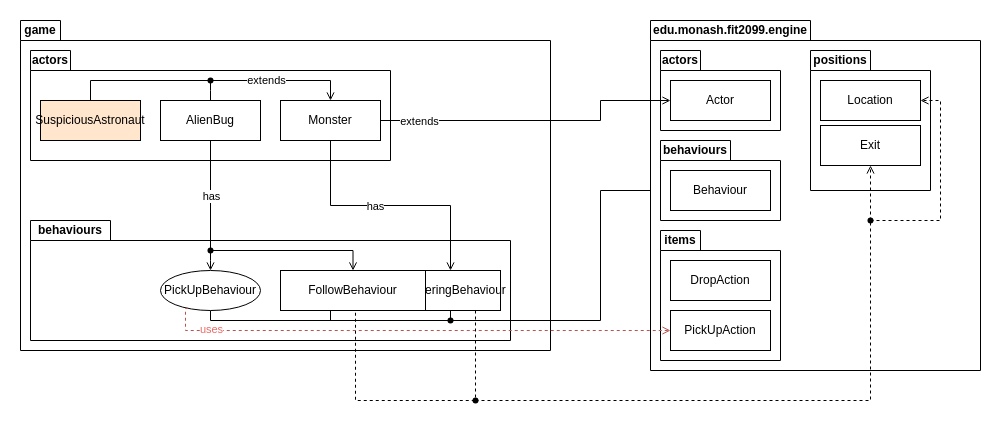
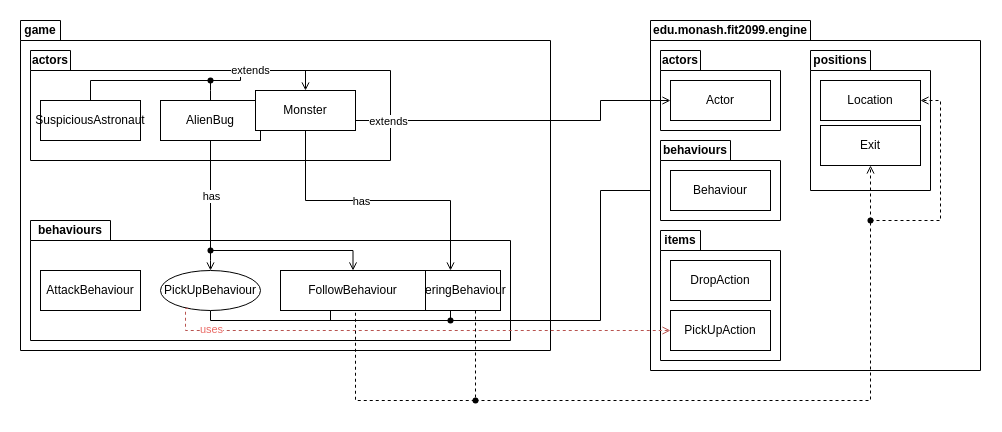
- <mxCell id="6" value="SuspiciousAstronaut" style="html=1;whiteSpace=wrap;fillColor=#ffe6cc;" vertex="1" parent="3"><mxGeometry x="10" y="50" width="100" height="40" as="geometry" /></mxCell>
+ <mxCell id="6" value="SuspiciousAstronaut" style="html=1;whiteSpace=wrap;" vertex="1" parent="3"><mxGeometry x="10" y="50" width="100" height="40" as="geometry" /></mxCell>
- <mxCell id="5" value="Monster" style="html=1;whiteSpace=wrap;" vertex="1" parent="3"><mxGeometry x="250" y="50" width="100" height="40" as="geometry" /></mxCell>
+ <mxCell id="5" value="Monster" style="html=1;whiteSpace=wrap;" vertex="1" parent="3"><mxGeometry x="225" y="40" width="100" height="40" as="geometry" /></mxCell>
+ <mxCell id="16" value="AttackBehaviour" style="html=1;whiteSpace=wrap;" vertex="1" parent="12"><mxGeometry x="10" y="50" width="100" height="40" as="geometry" /></mxCell>
